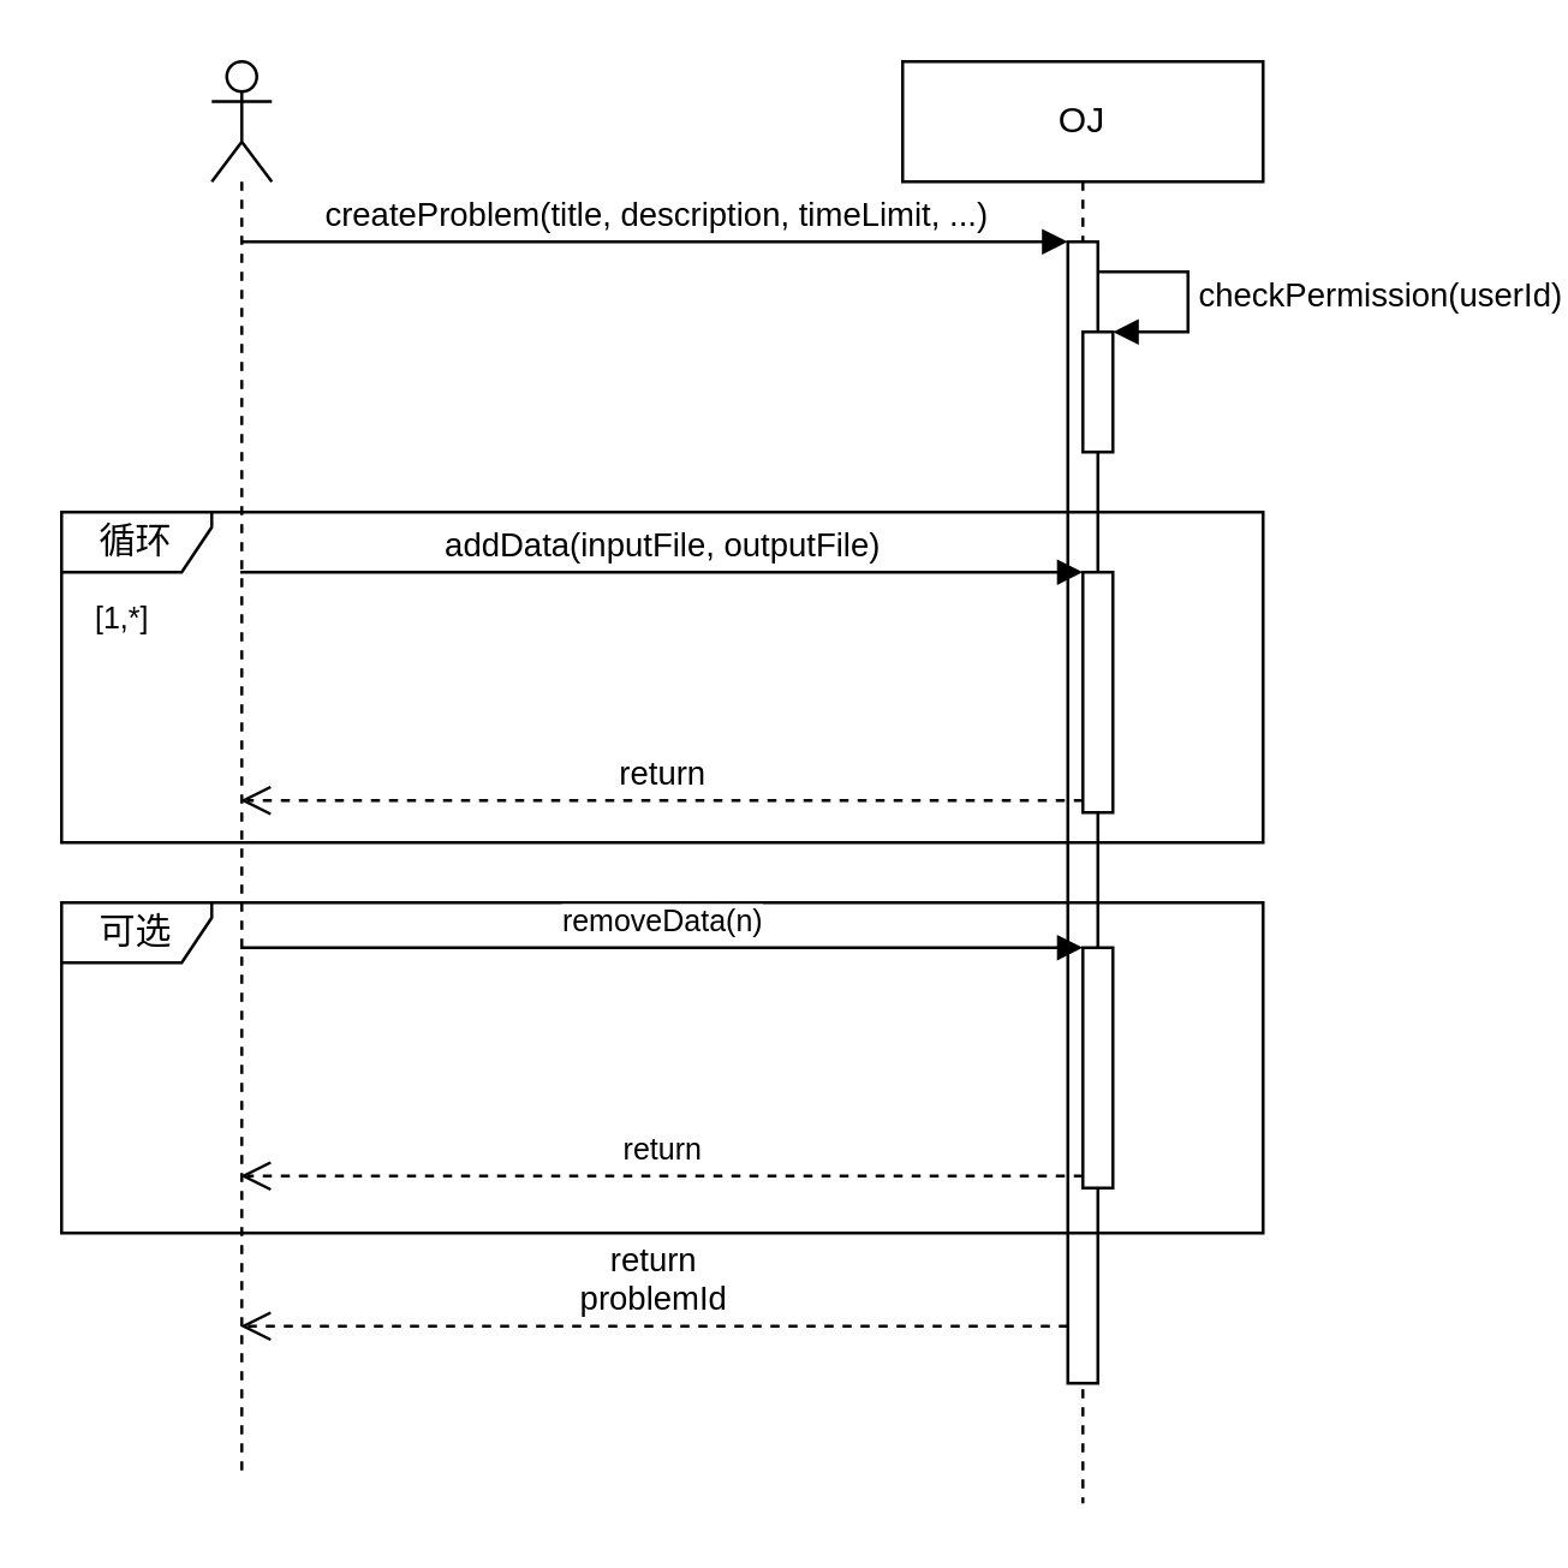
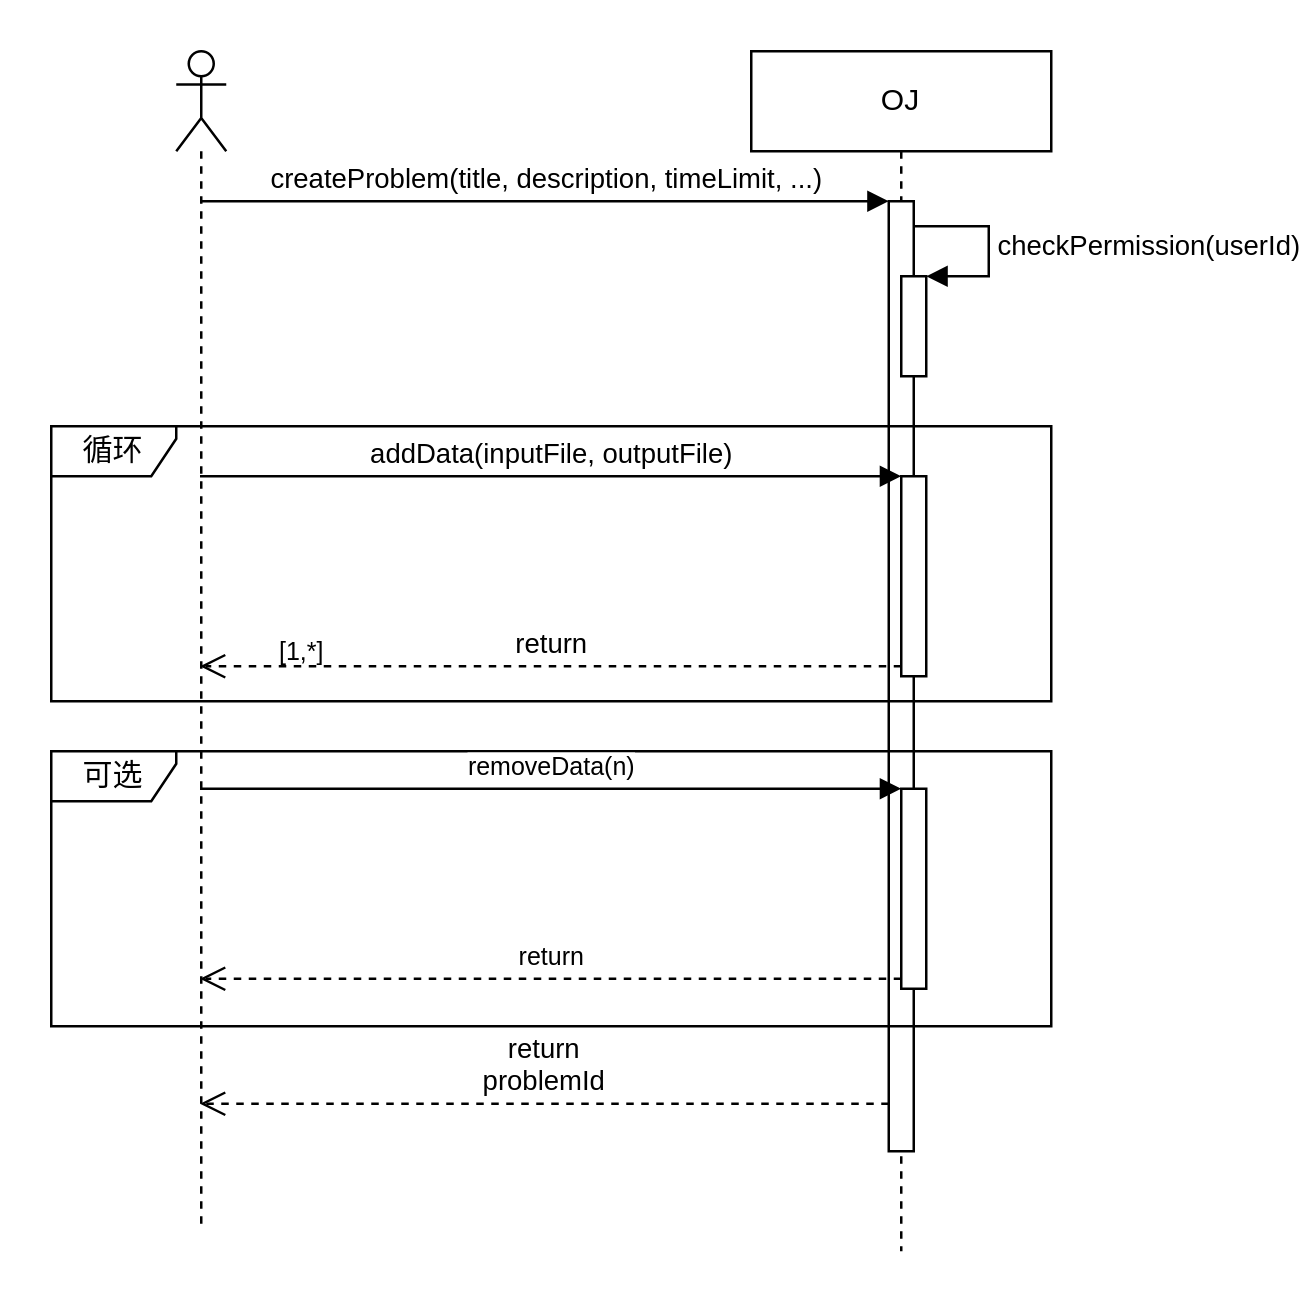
- <mxCell id="15" value="[1,*]" style="text;html=1;align=center;verticalAlign=middle;resizable=0;points=[];autosize=1;strokeColor=none;fillColor=none;fontSize=10;" parent="1" vertex="1"><mxGeometry x="20" y="190" width="40" height="30" as="geometry" /></mxCell>
+ <mxCell id="15" value="[1,*]" style="text;html=1;align=center;verticalAlign=middle;resizable=0;points=[];autosize=1;strokeColor=none;fillColor=none;fontSize=10;" parent="1" vertex="1"><mxGeometry x="100" y="245" width="40" height="30" as="geometry" /></mxCell>
